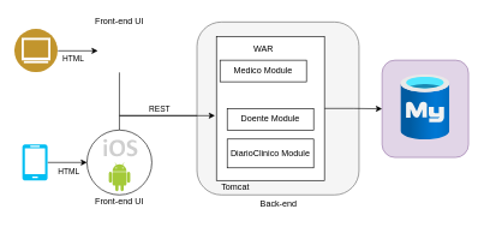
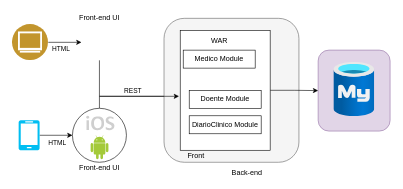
- <mxCell id="29" value="DiarioClinico Module" style="rounded=0;whiteSpace=wrap;html=1;" parent="1" vertex="1"><mxGeometry x="315" y="192.5" width="120" height="40" as="geometry" /></mxCell>
+ <mxCell id="29" value="DiarioClinico Module" style="rounded=0;whiteSpace=wrap;html=1;" parent="1" vertex="1"><mxGeometry x="315" y="192.5" width="120" height="30" as="geometry" /></mxCell>
- <mxCell id="25" value="Tomcat" style="text;html=1;align=center;verticalAlign=middle;resizable=0;points=[];autosize=1;strokeColor=none;" parent="1" vertex="1"><mxGeometry x="300.5" y="250" width="50" height="20" as="geometry" /></mxCell>
+ <mxCell id="25" value="Front" style="text;html=1;align=center;verticalAlign=middle;resizable=0;points=[];autosize=1;strokeColor=none;" parent="1" vertex="1"><mxGeometry x="300.5" y="250" width="50" height="20" as="geometry" /></mxCell>
- <mxCell id="15" value="Back-end" style="text;html=1;align=center;verticalAlign=middle;resizable=0;points=[];autosize=1;strokeColor=none;" parent="1" vertex="1"><mxGeometry x="350.5" y="273" width="70" height="20" as="geometry" /></mxCell>
+ <mxCell id="15" value="Back-end" style="text;html=1;align=center;verticalAlign=middle;resizable=0;points=[];autosize=1;strokeColor=none;" parent="1" vertex="1"><mxGeometry x="375.5" y="278" width="70" height="20" as="geometry" /></mxCell>
